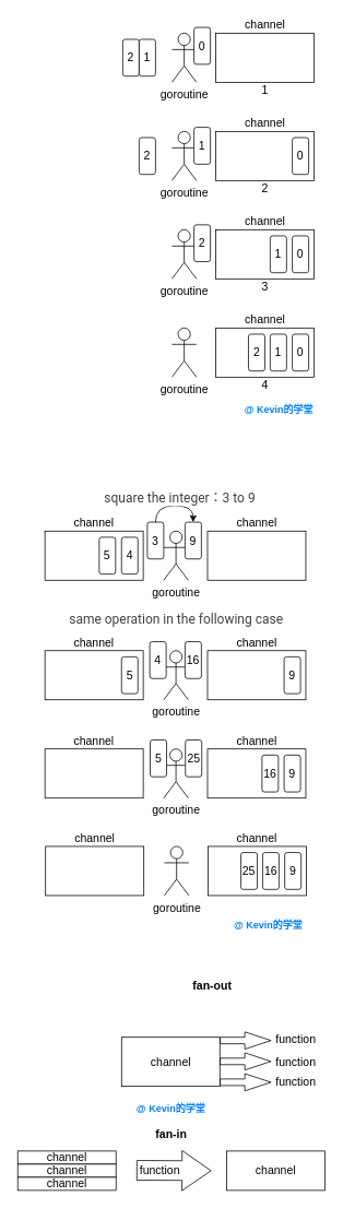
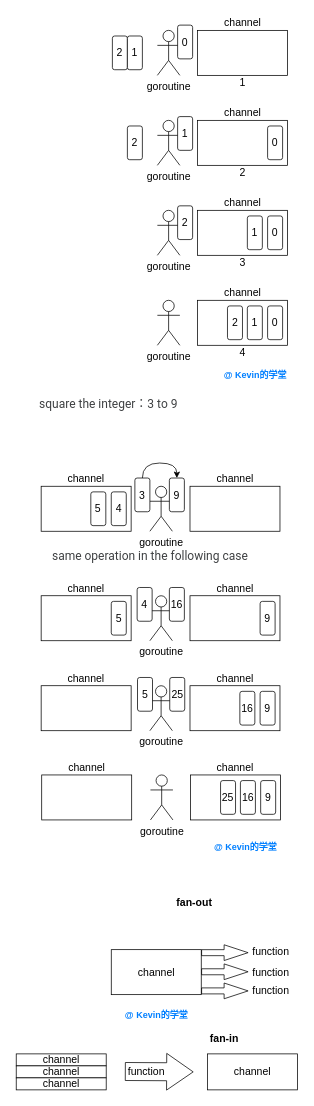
- <mxCell id="54" value="&lt;span style=&quot;color: rgb(62 , 64 , 66) ; font-family: &amp;#34;roboto&amp;#34; , &amp;#34;arial&amp;#34; , sans-serif ; font-size: medium ; text-align: left ; background-color: rgb(255 , 255 , 255)&quot;&gt;square the integer：3 to 9&lt;/span&gt;" style="text;html=1;strokeColor=none;fillColor=none;align=center;verticalAlign=middle;whiteSpace=wrap;rounded=0;fontSize=14;" vertex="1" parent="1"><mxGeometry x="124.5" y="592" width="188" height="32" as="geometry" /></mxCell>
+ <mxCell id="54" value="&lt;span style=&quot;color: rgb(62 , 64 , 66) ; font-family: &amp;#34;roboto&amp;#34; , &amp;#34;arial&amp;#34; , sans-serif ; font-size: medium ; text-align: left ; background-color: rgb(255 , 255 , 255)&quot;&gt;square the integer：3 to 9&lt;/span&gt;" style="text;html=1;strokeColor=none;fillColor=none;align=center;verticalAlign=middle;whiteSpace=wrap;rounded=0;fontSize=14;" vertex="1" parent="1"><mxGeometry x="49.5" y="522" width="188" height="32" as="geometry" /></mxCell>
- <mxCell id="57" value="&lt;div style=&quot;text-align: left&quot;&gt;&lt;span&gt;&lt;font color=&quot;#3e4042&quot; face=&quot;roboto, arial, sans-serif&quot; size=&quot;3&quot;&gt;same operation in the following case&lt;/font&gt;&lt;/span&gt;&lt;/div&gt;" style="text;html=1;strokeColor=none;fillColor=none;align=center;verticalAlign=middle;whiteSpace=wrap;rounded=0;fontSize=14;" vertex="1" parent="1"><mxGeometry x="60.25" y="740" width="309" height="31" as="geometry" /></mxCell>
+ <mxCell id="57" value="&lt;div style=&quot;text-align: left&quot;&gt;&lt;span&gt;&lt;font color=&quot;#3e4042&quot; face=&quot;roboto, arial, sans-serif&quot; size=&quot;3&quot;&gt;same operation in the following case&lt;/font&gt;&lt;/span&gt;&lt;/div&gt;" style="text;html=1;strokeColor=none;fillColor=none;align=center;verticalAlign=middle;whiteSpace=wrap;rounded=0;fontSize=14;" vertex="1" parent="1"><mxGeometry x="45.25" y="725" width="309" height="31" as="geometry" /></mxCell>
- <mxCell id="82" value="&lt;b style=&quot;font-size: 14px&quot;&gt;fan-in&lt;/b&gt;" style="text;html=1;strokeColor=none;fillColor=none;align=center;verticalAlign=middle;whiteSpace=wrap;rounded=0;fontSize=14;" vertex="1" parent="1"><mxGeometry x="163.75" y="1375" width="89" height="20" as="geometry" /></mxCell>
+ <mxCell id="82" value="&lt;b style=&quot;font-size: 14px&quot;&gt;fan-in&lt;/b&gt;" style="text;html=1;strokeColor=none;fillColor=none;align=center;verticalAlign=middle;whiteSpace=wrap;rounded=0;fontSize=14;" vertex="1" parent="1"><mxGeometry x="253.75" y="1375" width="89" height="20" as="geometry" /></mxCell>
